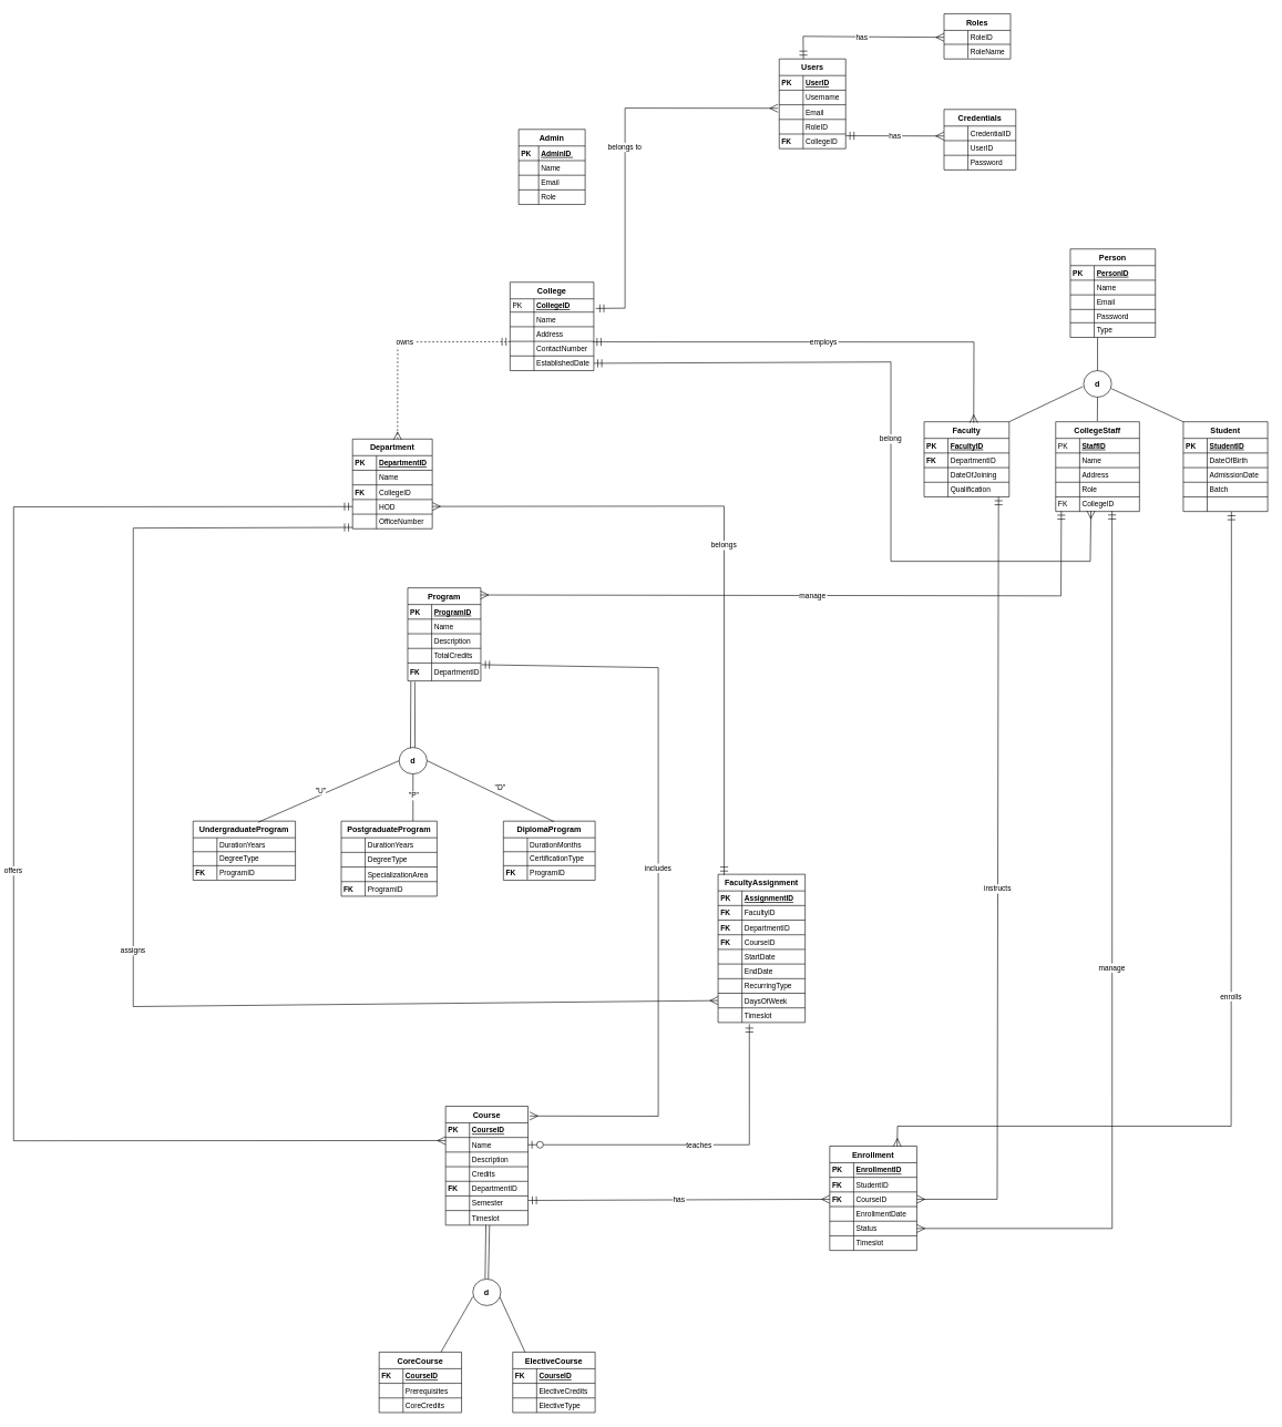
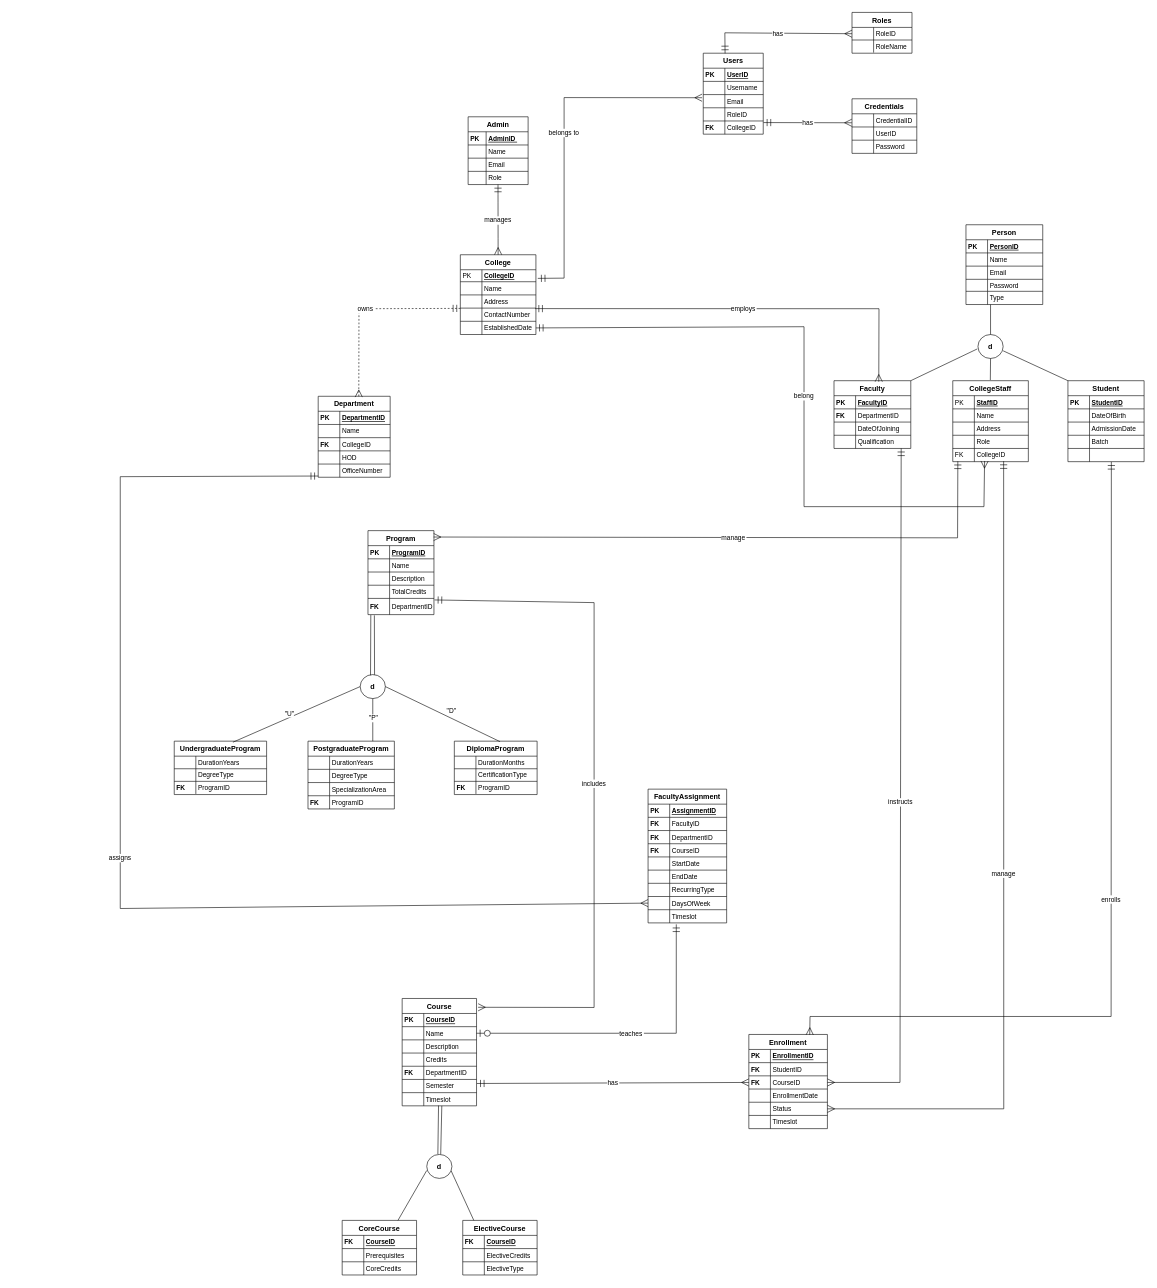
+ <mxCell id="171" value="manages" style="curved=1;startArrow=ERmandOne;startSize=10;;endArrow=ERmany;endSize=10;;exitX=0.498;exitY=0.996;entryX=0.5;entryY=0;rounded=0;entryDx=0;entryDy=0;" edge="1" parent="1" source="148" target="2"><mxGeometry relative="1" as="geometry"><Array as="points" /></mxGeometry></mxCell>
- <mxCell id="166" value="belongs" style="curved=0;startArrow=ERmandOne;startSize=10;;endArrow=ERmany;endSize=10;;entryX=0.997;entryY=0.75;rounded=0;exitX=0.069;exitY=0.005;exitDx=0;exitDy=0;exitPerimeter=0;" edge="1" parent="1" source="56" target="18"><mxGeometry relative="1" as="geometry"><Array as="points"><mxPoint x="1089" y="761" /></Array></mxGeometry></mxCell>
- <mxCell id="162" value="offers" style="curved=0;startArrow=ERmandOne;startSize=10;;endArrow=ERmany;endSize=10;;exitX=-0.0;exitY=0.753;entryX=-0.004;entryY=0.287;rounded=0;" edge="1" parent="1" source="18" target="34"><mxGeometry relative="1" as="geometry"><Array as="points"><mxPoint x="20" y="762" /><mxPoint x="20" y="1716" /></Array></mxGeometry></mxCell>
